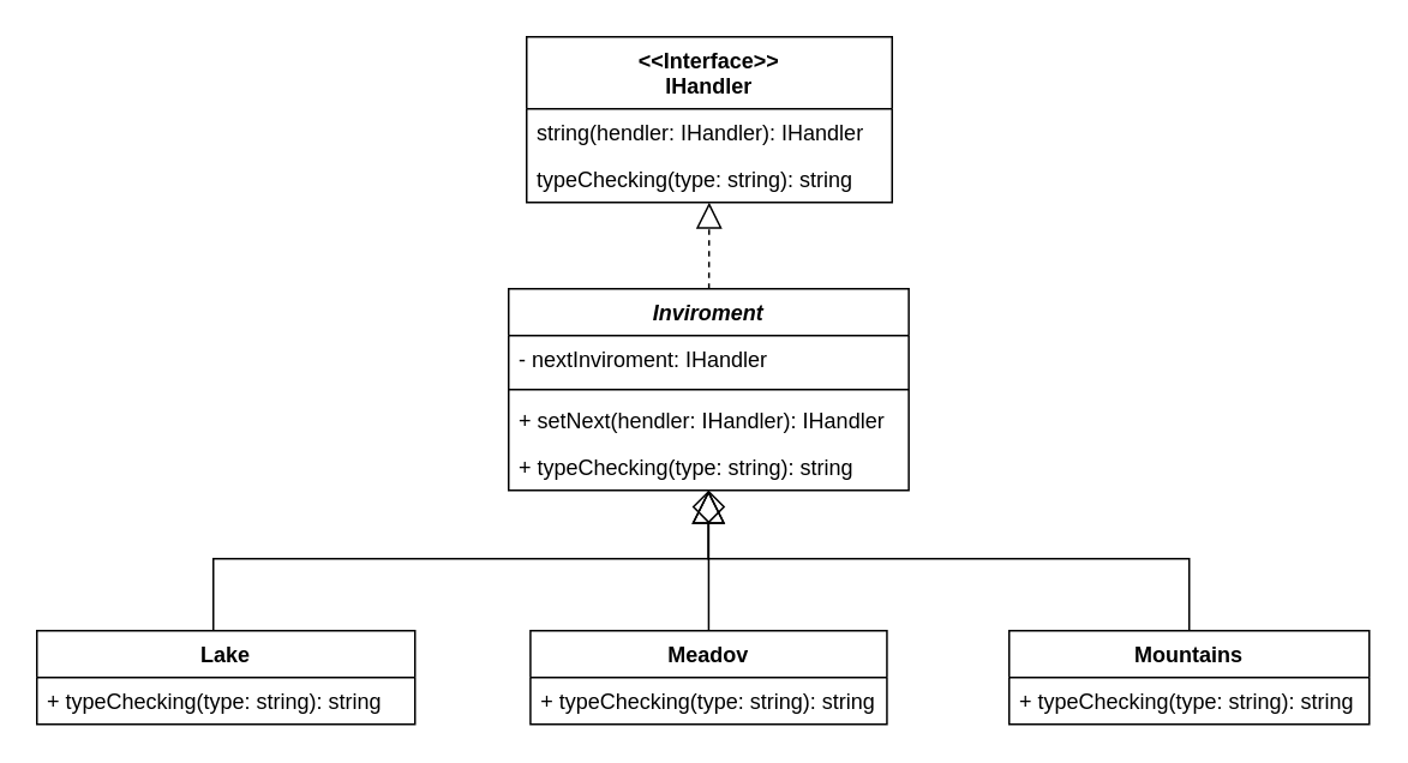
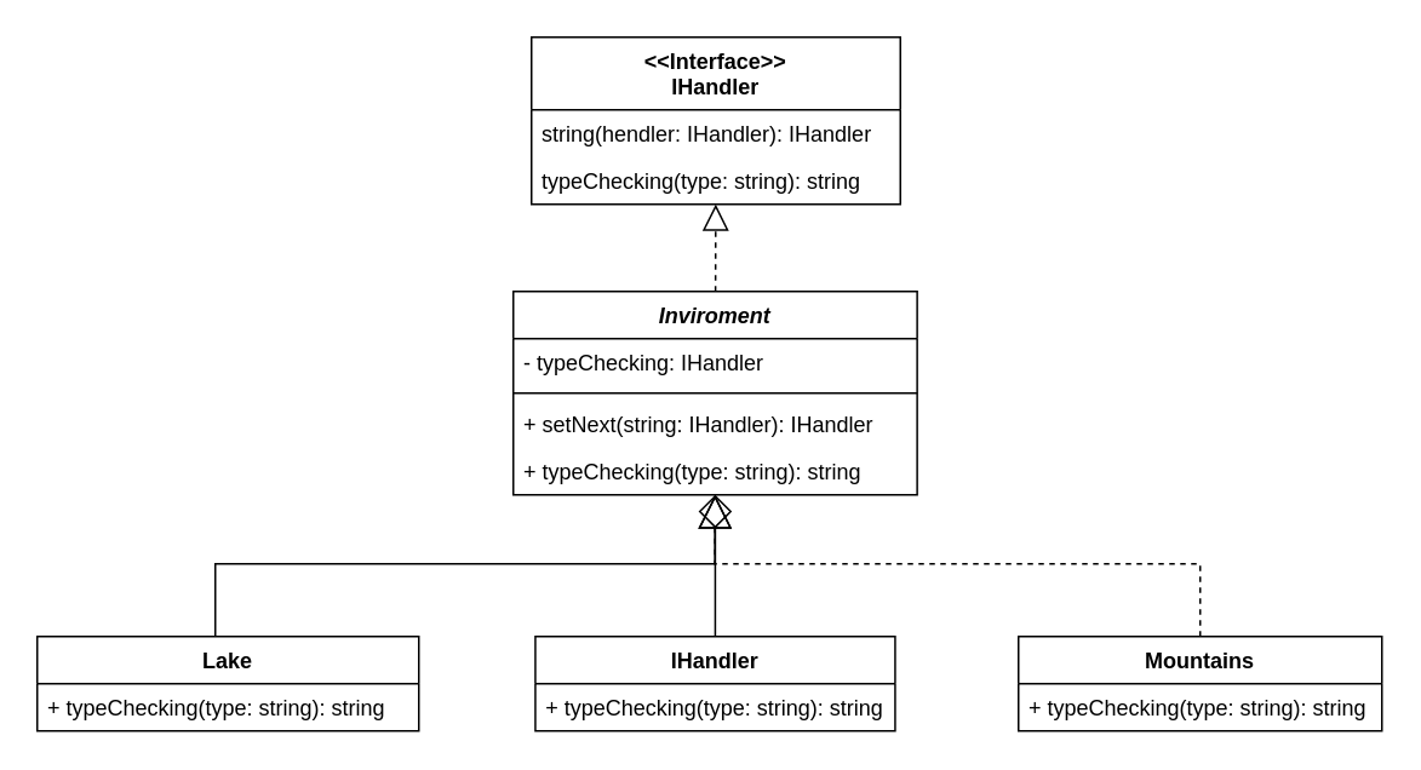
- <mxCell id="6" value="- nextInviroment: IHandler" style="text;strokeColor=none;fillColor=none;align=left;verticalAlign=top;spacingLeft=4;spacingRight=4;overflow=hidden;rotatable=0;points=[[0,0.5],[1,0.5]];portConstraint=eastwest;" parent="5" vertex="1"><mxGeometry y="26" width="222.25" height="26" as="geometry" /></mxCell>
+ <mxCell id="6" value="- typeChecking: IHandler" style="text;strokeColor=none;fillColor=none;align=left;verticalAlign=top;spacingLeft=4;spacingRight=4;overflow=hidden;rotatable=0;points=[[0,0.5],[1,0.5]];portConstraint=eastwest;" parent="5" vertex="1"><mxGeometry y="26" width="222.25" height="26" as="geometry" /></mxCell>
- <mxCell id="8" value="+ setNext(hendler: IHandler): IHandler" style="text;strokeColor=none;fillColor=none;align=left;verticalAlign=top;spacingLeft=4;spacingRight=4;overflow=hidden;rotatable=0;points=[[0,0.5],[1,0.5]];portConstraint=eastwest;" parent="5" vertex="1"><mxGeometry y="60" width="222.25" height="26" as="geometry" /></mxCell>
+ <mxCell id="8" value="+ setNext(string: IHandler): IHandler" style="text;strokeColor=none;fillColor=none;align=left;verticalAlign=top;spacingLeft=4;spacingRight=4;overflow=hidden;rotatable=0;points=[[0,0.5],[1,0.5]];portConstraint=eastwest;" parent="5" vertex="1"><mxGeometry y="60" width="222.25" height="26" as="geometry" /></mxCell>
- <mxCell id="19" value="" style="endArrow=block;endSize=16;endFill=0;html=1;rounded=0;edgeStyle=orthogonalEdgeStyle;" parent="1" source="14" target="5" edge="1"><mxGeometry width="160" relative="1" as="geometry"><mxPoint x="340" y="290" as="sourcePoint" /><mxPoint x="770" y="250" as="targetPoint" /><Array as="points"><mxPoint x="660" y="310" /><mxPoint x="393" y="310" /></Array></mxGeometry></mxCell>
+ <mxCell id="19" value="" style="endArrow=block;endSize=16;endFill=0;html=1;rounded=0;edgeStyle=orthogonalEdgeStyle;dashed=1;" parent="1" source="14" target="5" edge="1"><mxGeometry width="160" relative="1" as="geometry"><mxPoint x="340" y="290" as="sourcePoint" /><mxPoint x="770" y="250" as="targetPoint" /><Array as="points"><mxPoint x="660" y="310" /><mxPoint x="393" y="310" /></Array></mxGeometry></mxCell>
- <mxCell id="12" value="Meadov" style="swimlane;fontStyle=1;align=center;verticalAlign=top;childLayout=stackLayout;horizontal=1;startSize=26;horizontalStack=0;resizeParent=1;resizeParentMax=0;resizeLast=0;collapsible=1;marginBottom=0;" parent="1" vertex="1"><mxGeometry x="294.12" y="350" width="198" height="52" as="geometry" /></mxCell>
+ <mxCell id="12" value="IHandler" style="swimlane;fontStyle=1;align=center;verticalAlign=top;childLayout=stackLayout;horizontal=1;startSize=26;horizontalStack=0;resizeParent=1;resizeParentMax=0;resizeLast=0;collapsible=1;marginBottom=0;" parent="1" vertex="1"><mxGeometry x="294.12" y="350" width="198" height="52" as="geometry" /></mxCell>
